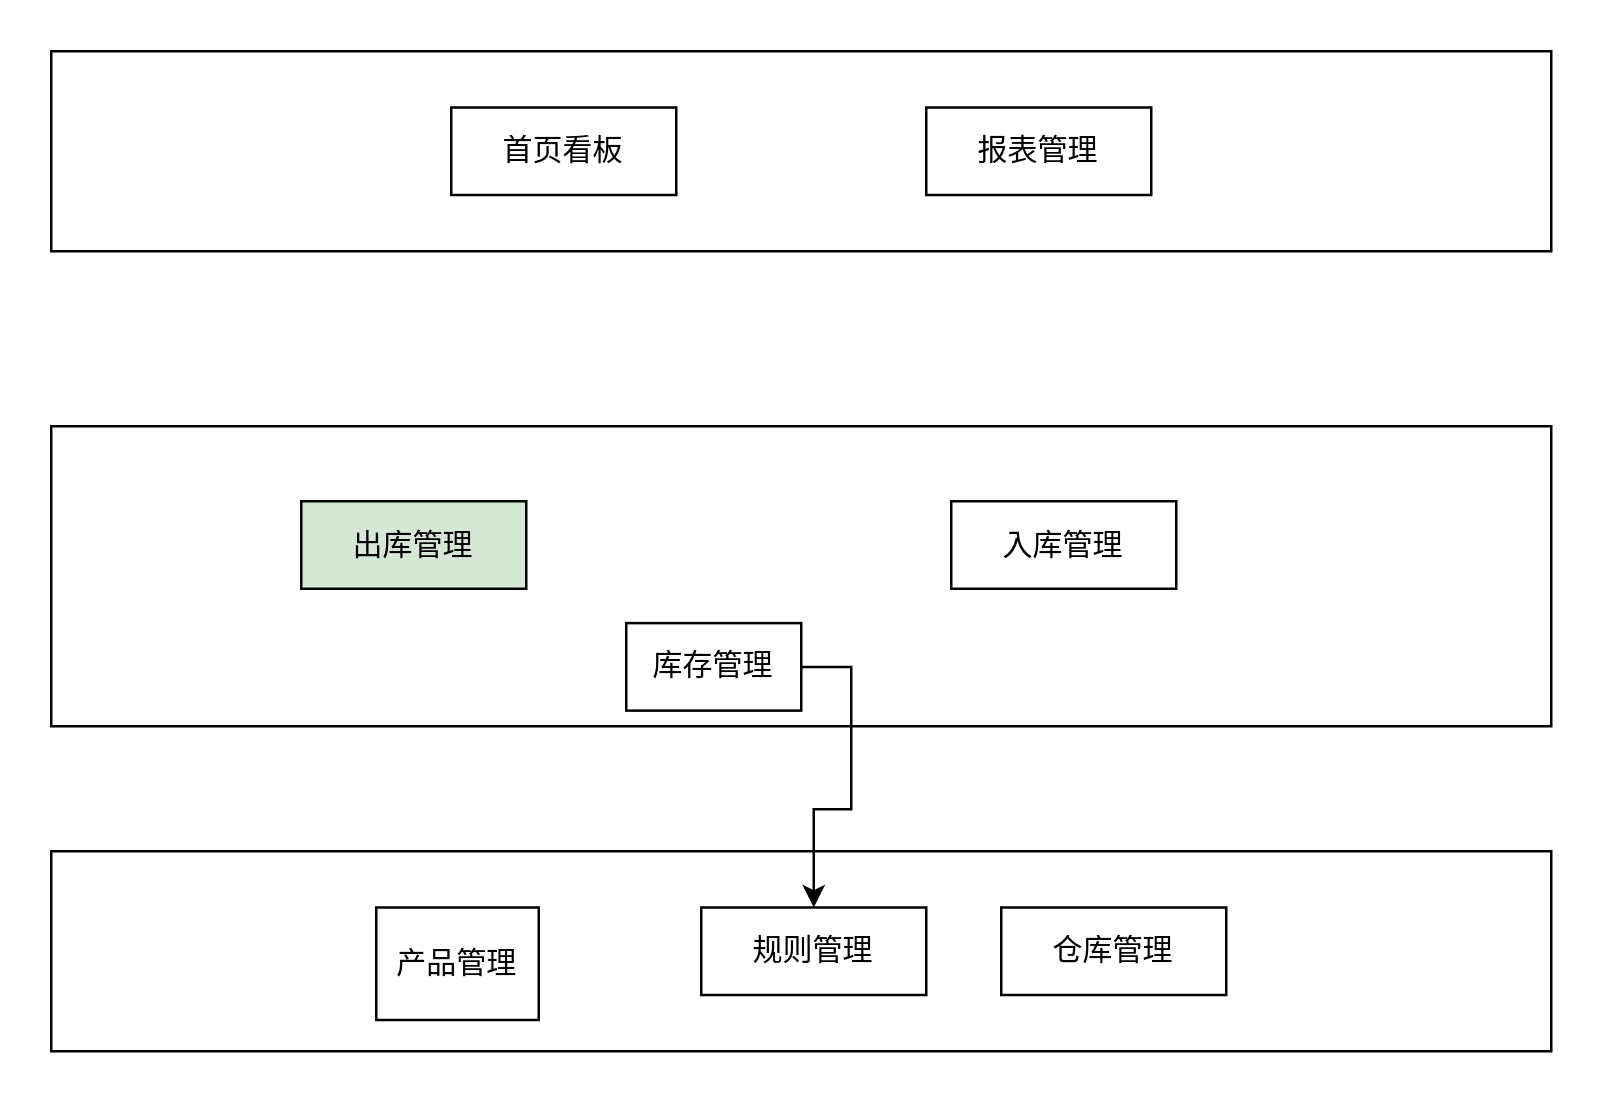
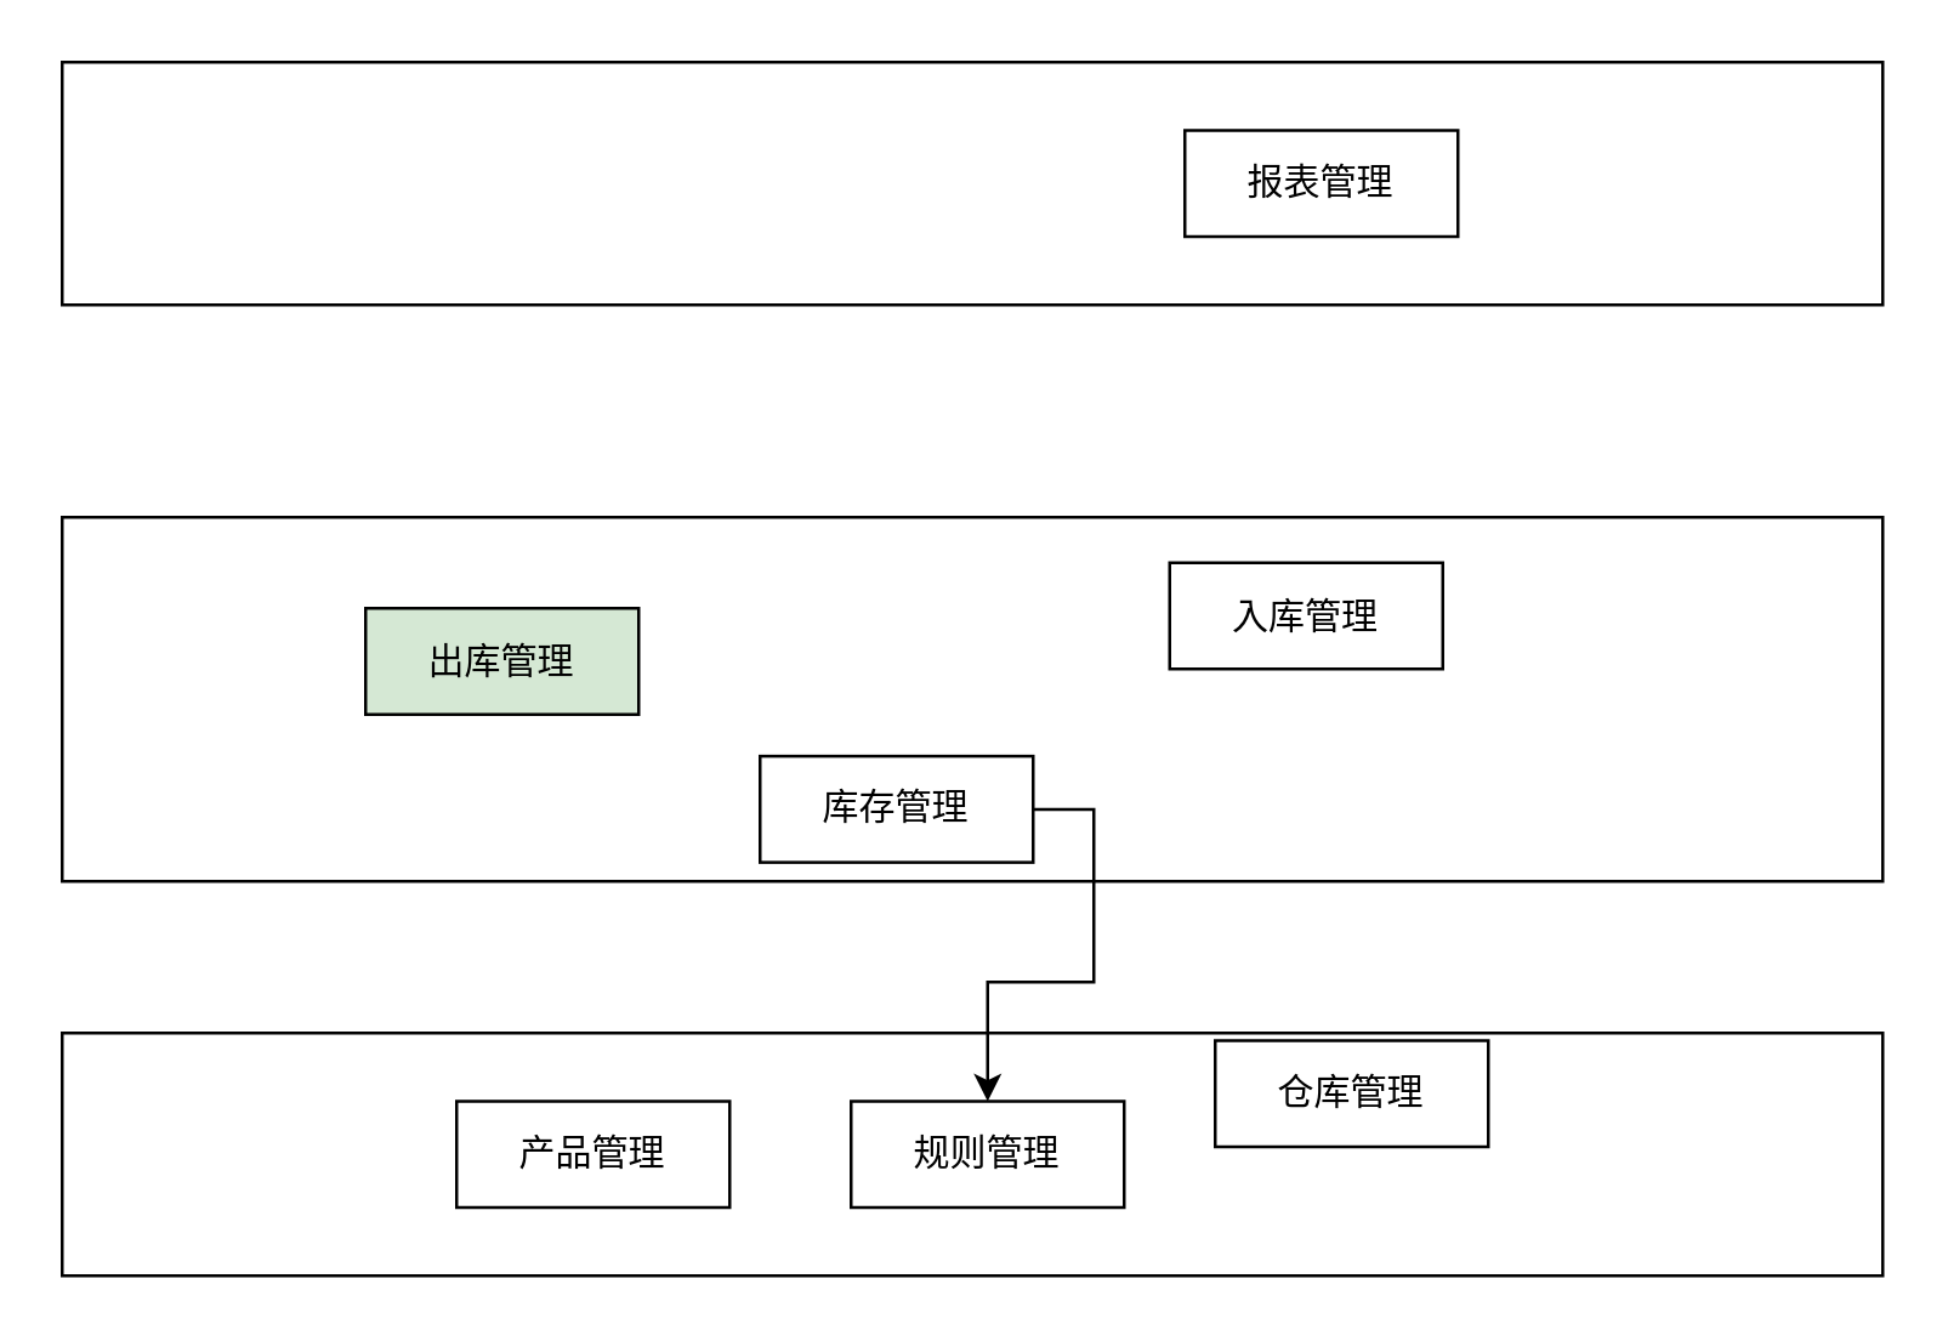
- <mxCell id="8" value="首页看板" style="rounded=0;whiteSpace=wrap;html=1;" vertex="1" parent="1"><mxGeometry x="180" y="42.5" width="90" height="35" as="geometry" /></mxCell>
- <mxCell id="9" value="报表管理" style="rounded=0;whiteSpace=wrap;html=1;" vertex="1" parent="1"><mxGeometry x="370" y="42.5" width="90" height="35" as="geometry" /></mxCell>
+ <mxCell id="9" value="报表管理" style="rounded=0;whiteSpace=wrap;html=1;" vertex="1" parent="1"><mxGeometry x="390" y="42.5" width="90" height="35" as="geometry" /></mxCell>
- <mxCell id="13" value="入库管理" style="rounded=0;whiteSpace=wrap;html=1;" vertex="1" parent="10"><mxGeometry x="360" y="30" width="90" height="35" as="geometry" /></mxCell>
+ <mxCell id="13" value="入库管理" style="rounded=0;whiteSpace=wrap;html=1;" vertex="1" parent="10"><mxGeometry x="365" y="15" width="90" height="35" as="geometry" /></mxCell>
- <mxCell id="14" value="库存管理" style="rounded=0;whiteSpace=wrap;html=1;" vertex="1" parent="10"><mxGeometry x="230" y="78.75" width="70" height="35" as="geometry" /></mxCell>
+ <mxCell id="14" value="库存管理" style="rounded=0;whiteSpace=wrap;html=1;" vertex="1" parent="10"><mxGeometry x="230" y="78.75" width="90" height="35" as="geometry" /></mxCell>
- <mxCell id="5" value="仓库管理" style="rounded=0;whiteSpace=wrap;html=1;" vertex="1" parent="1"><mxGeometry x="400" y="362.5" width="90" height="35" as="geometry" /></mxCell>
+ <mxCell id="5" value="仓库管理" style="rounded=0;whiteSpace=wrap;html=1;" vertex="1" parent="1"><mxGeometry x="400" y="342.5" width="90" height="35" as="geometry" /></mxCell>
- <mxCell id="3" value="产品管理" style="rounded=0;whiteSpace=wrap;html=1;" vertex="1" parent="1"><mxGeometry x="150" y="362.5" width="65" height="45" as="geometry" /></mxCell>
+ <mxCell id="3" value="产品管理" style="rounded=0;whiteSpace=wrap;html=1;" vertex="1" parent="1"><mxGeometry x="150" y="362.5" width="90" height="35" as="geometry" /></mxCell>
